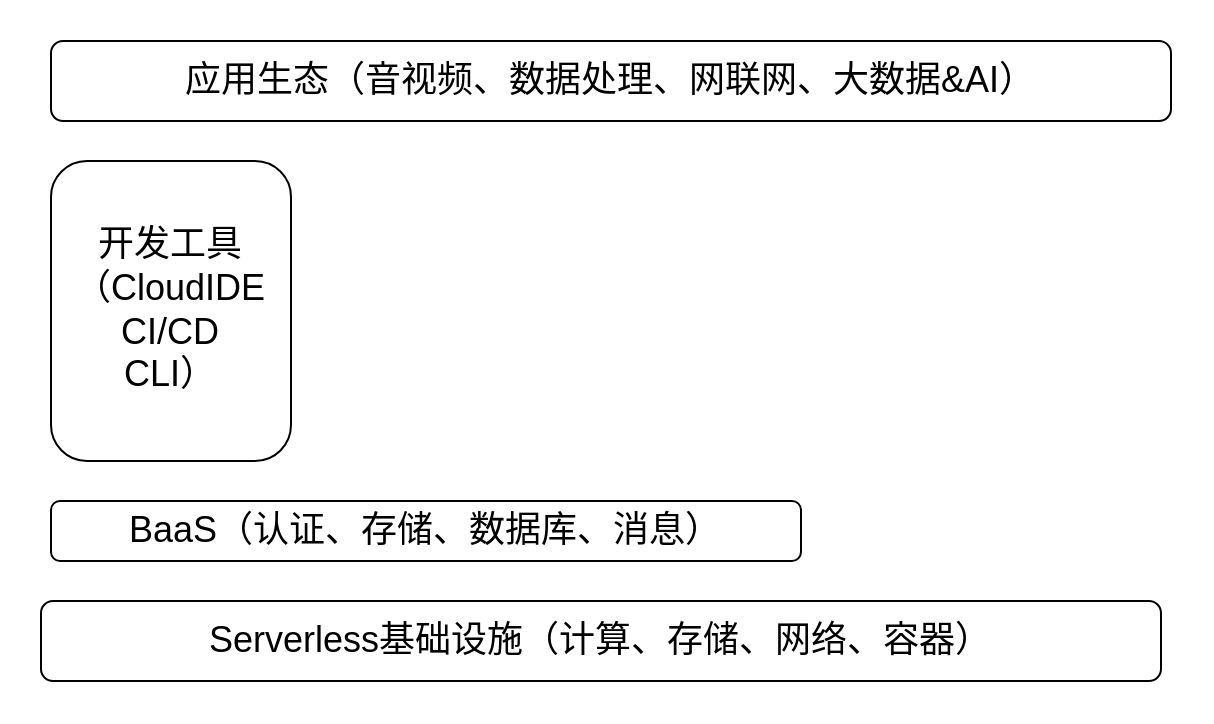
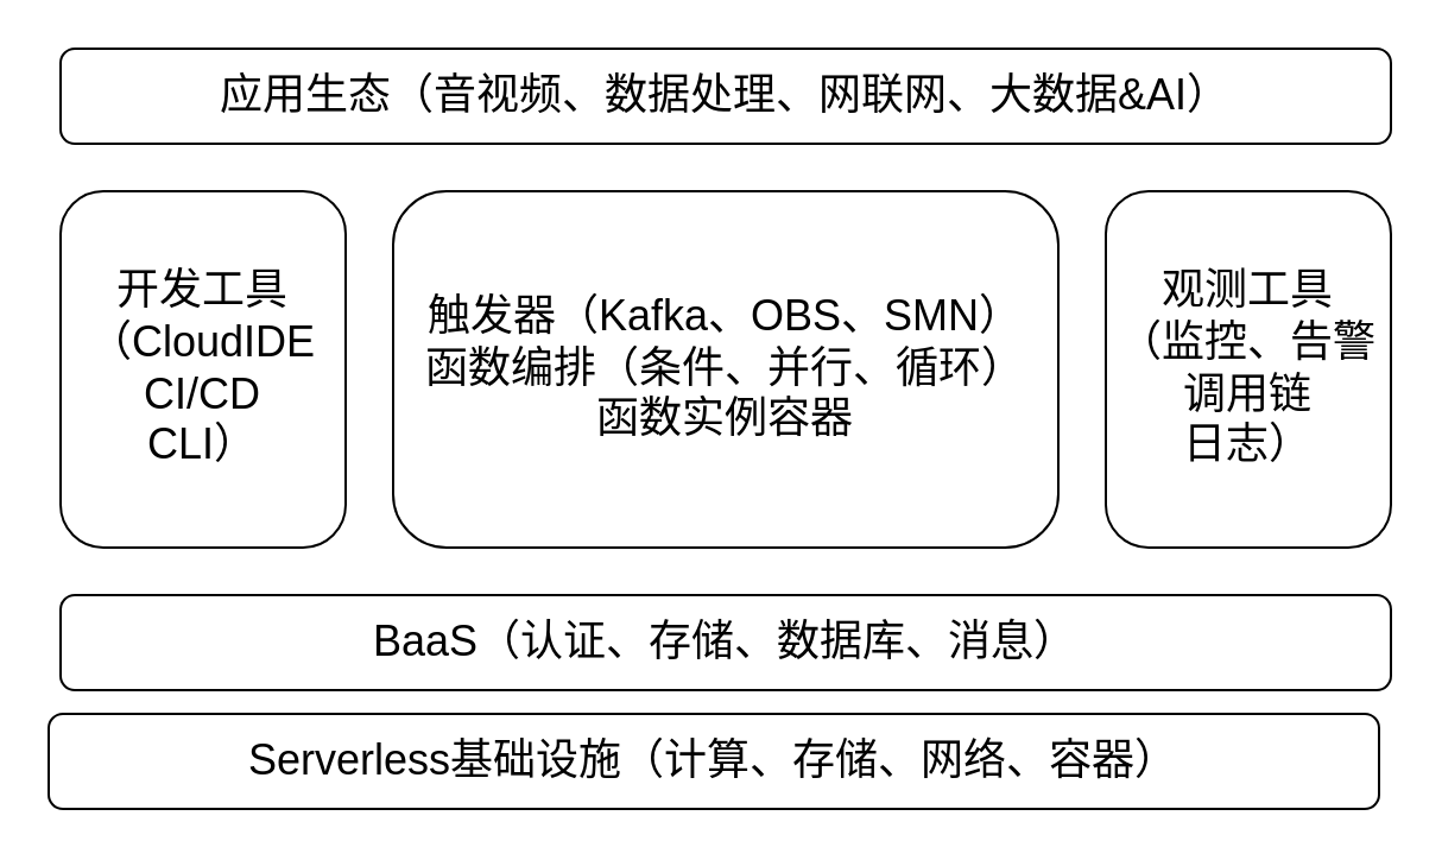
+ <mxCell id="6" value="触发器（Kafka、OBS、SMN）&lt;br&gt;函数编排（条件、并行、循环）&lt;br&gt;函数实例容器" style="rounded=1;whiteSpace=wrap;html=1;fontSize=18;" vertex="1" parent="1"><mxGeometry x="165" y="80" width="280" height="150" as="geometry" /></mxCell>
+ <mxCell id="5" value="观测工具&lt;br&gt;（监控、告警&lt;br&gt;调用链&lt;br&gt;日志）" style="rounded=1;whiteSpace=wrap;html=1;fontSize=18;" vertex="1" parent="1"><mxGeometry x="465" y="80" width="120" height="150" as="geometry" /></mxCell>
- <mxCell id="3" value="BaaS（认证、存储、数据库、消息）" style="rounded=1;whiteSpace=wrap;html=1;fontSize=18;" vertex="1" parent="1"><mxGeometry x="25" y="250" width="375" height="30" as="geometry" /></mxCell>
+ <mxCell id="3" value="BaaS（认证、存储、数据库、消息）" style="rounded=1;whiteSpace=wrap;html=1;fontSize=18;" vertex="1" parent="1"><mxGeometry x="25" y="250" width="560" height="40" as="geometry" /></mxCell>
